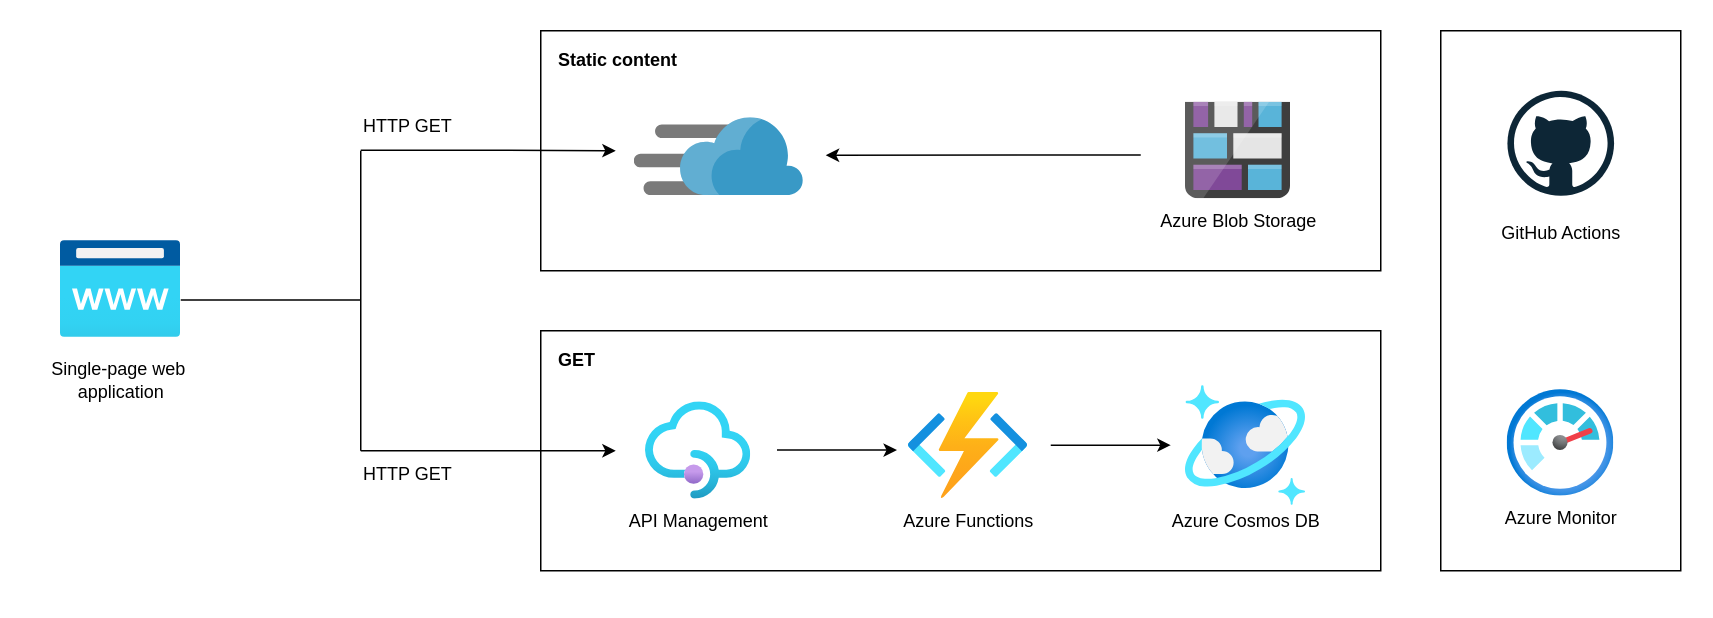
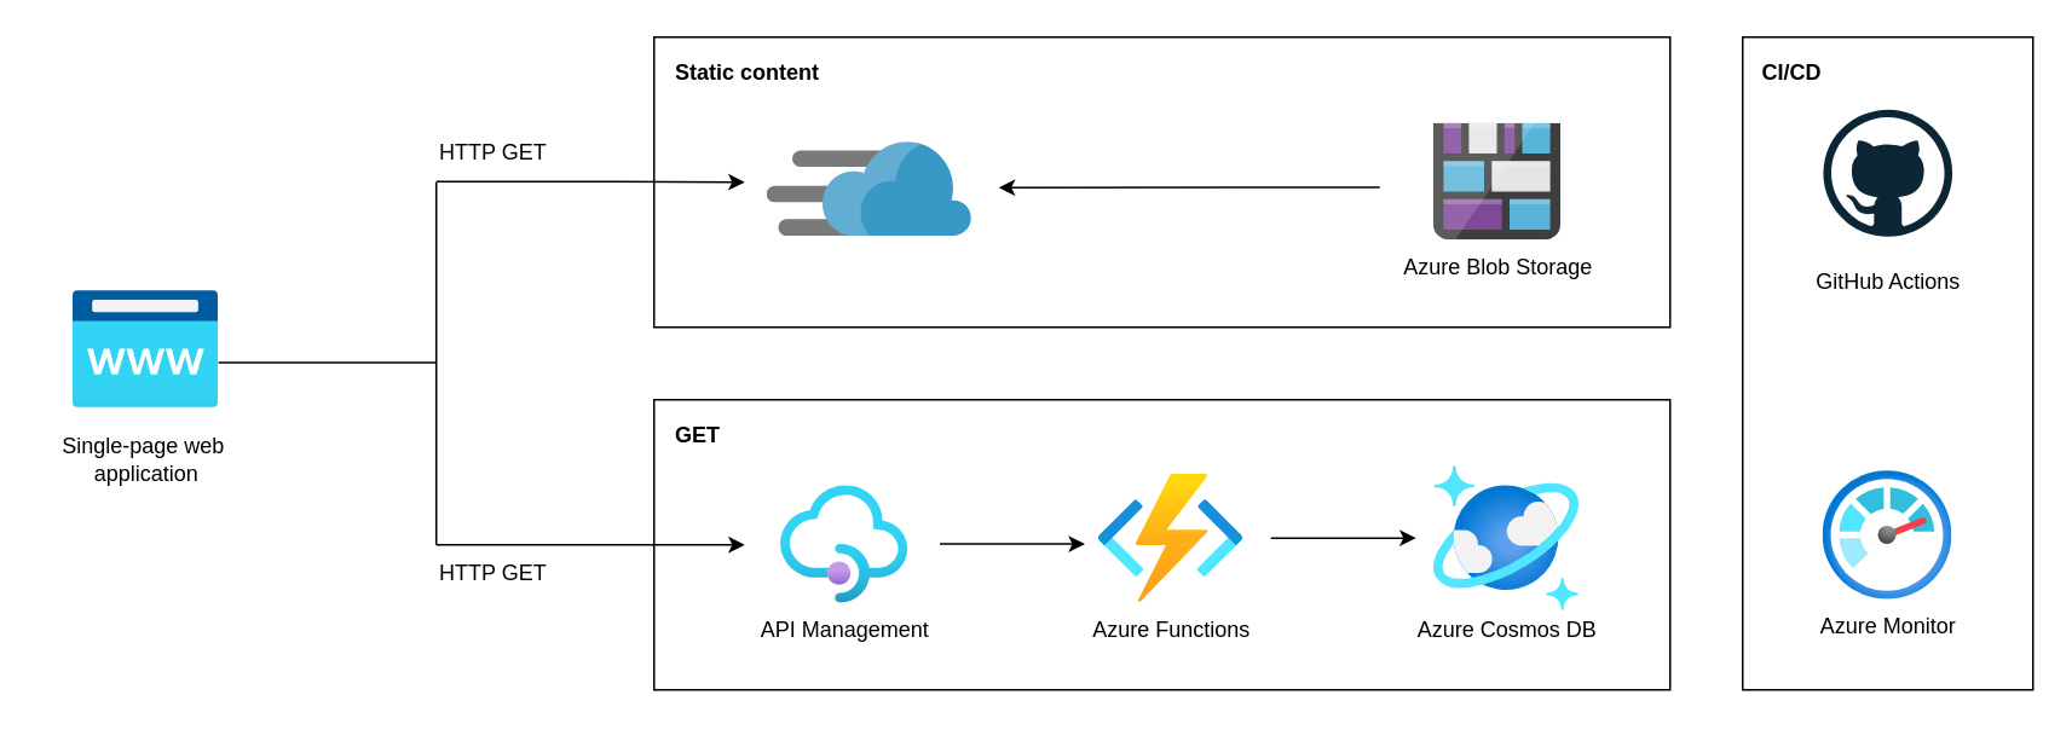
+ <mxCell id="28" value="CI/CD" style="text;html=1;align=left;verticalAlign=middle;whiteSpace=wrap;rounded=0;strokeColor=none;fontStyle=1" vertex="1" parent="25"><mxGeometry x="8.889" width="80" height="20" as="geometry" /></mxCell>
